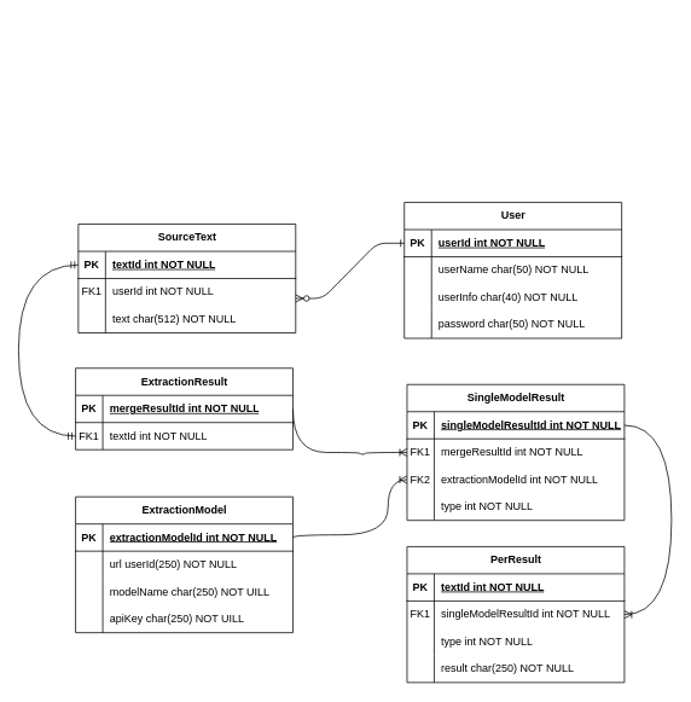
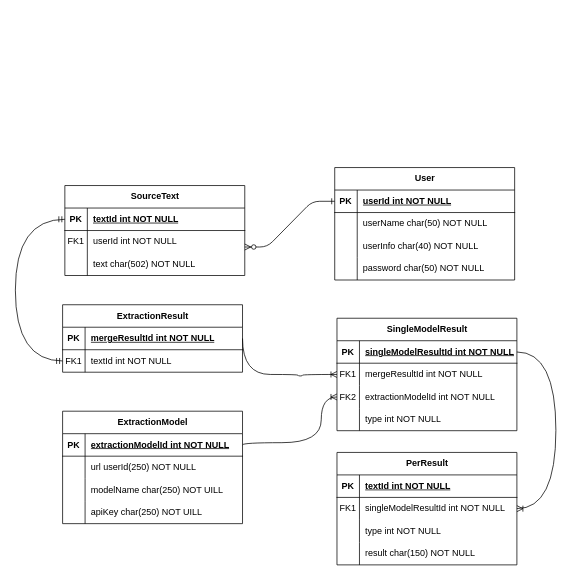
- <mxCell id="24" value="text char(512) NOT NULL" style="shape=partialRectangle;connectable=0;fillColor=none;top=0;left=0;bottom=0;right=0;align=left;spacingLeft=6;overflow=hidden;whiteSpace=wrap;html=1;" vertex="1" parent="22"><mxGeometry x="30" width="210" height="30" as="geometry"><mxRectangle width="210" height="30" as="alternateBounds" /></mxGeometry></mxCell>
+ <mxCell id="24" value="text char(502) NOT NULL" style="shape=partialRectangle;connectable=0;fillColor=none;top=0;left=0;bottom=0;right=0;align=left;spacingLeft=6;overflow=hidden;whiteSpace=wrap;html=1;" vertex="1" parent="22"><mxGeometry x="30" width="210" height="30" as="geometry"><mxRectangle width="210" height="30" as="alternateBounds" /></mxGeometry></mxCell>
- <mxCell id="57" value="result char(250) NOT NULL" style="shape=partialRectangle;connectable=0;fillColor=none;top=0;left=0;bottom=0;right=0;align=left;spacingLeft=6;overflow=hidden;whiteSpace=wrap;html=1;" vertex="1" parent="55"><mxGeometry x="30" width="210" height="30" as="geometry"><mxRectangle width="210" height="30" as="alternateBounds" /></mxGeometry></mxCell>
+ <mxCell id="57" value="result char(150) NOT NULL" style="shape=partialRectangle;connectable=0;fillColor=none;top=0;left=0;bottom=0;right=0;align=left;spacingLeft=6;overflow=hidden;whiteSpace=wrap;html=1;" vertex="1" parent="55"><mxGeometry x="30" width="210" height="30" as="geometry"><mxRectangle width="210" height="30" as="alternateBounds" /></mxGeometry></mxCell>
